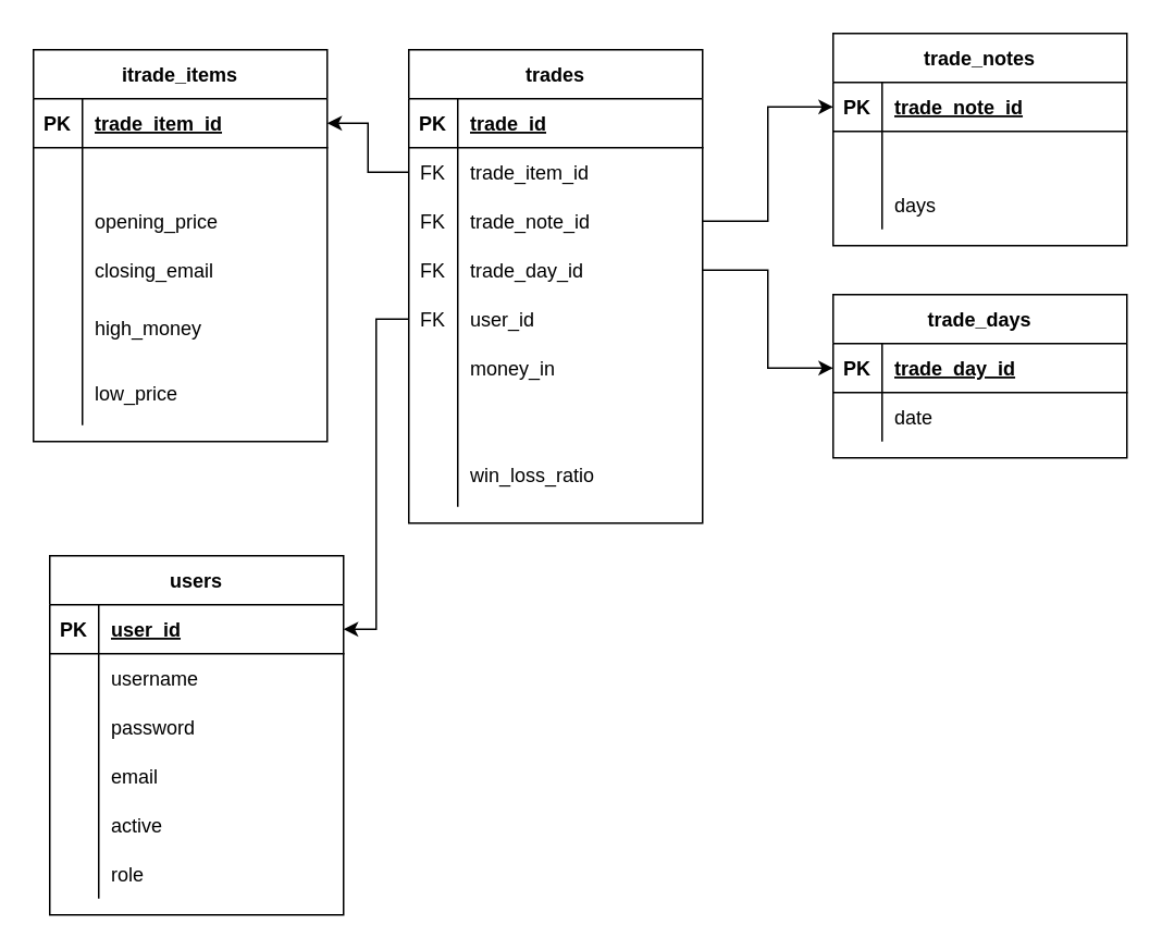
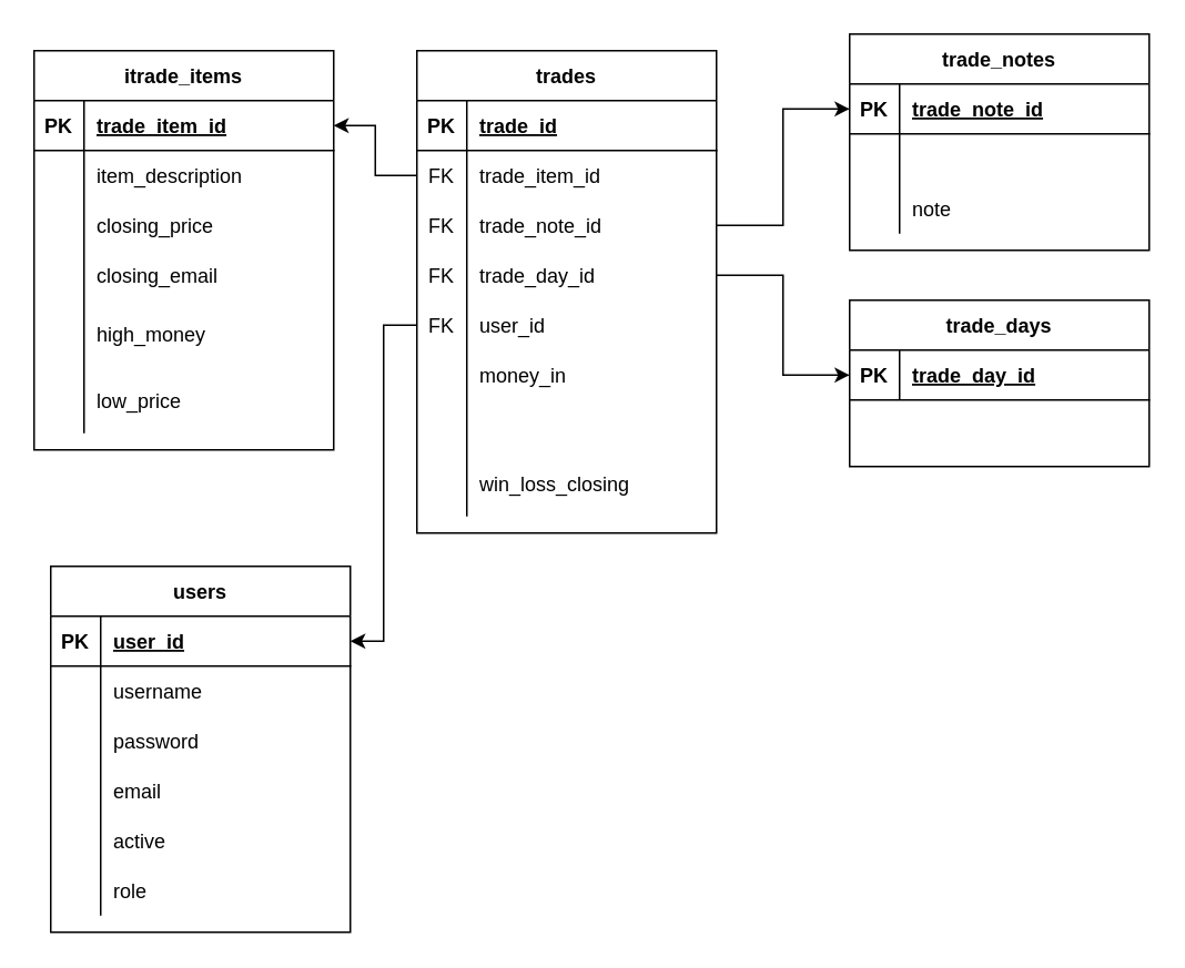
+ <mxCell id="9" value="item_description" style="shape=partialRectangle;connectable=0;fillColor=none;top=0;left=0;bottom=0;right=0;align=left;spacingLeft=6;overflow=hidden;" vertex="1" parent="7"><mxGeometry x="30" width="150" height="30" as="geometry" /></mxCell>
- <mxCell id="30" value="days" style="shape=partialRectangle;connectable=0;fillColor=none;top=0;left=0;bottom=0;right=0;align=left;spacingLeft=6;overflow=hidden;" vertex="1" parent="28"><mxGeometry x="30" width="150" height="30" as="geometry" /></mxCell>
+ <mxCell id="30" value="note" style="shape=partialRectangle;connectable=0;fillColor=none;top=0;left=0;bottom=0;right=0;align=left;spacingLeft=6;overflow=hidden;" vertex="1" parent="28"><mxGeometry x="30" width="150" height="30" as="geometry" /></mxCell>
- <mxCell id="12" value="opening_price" style="shape=partialRectangle;connectable=0;fillColor=none;top=0;left=0;bottom=0;right=0;align=left;spacingLeft=6;overflow=hidden;" vertex="1" parent="10"><mxGeometry x="30" width="150" height="30" as="geometry" /></mxCell>
+ <mxCell id="12" value="closing_price" style="shape=partialRectangle;connectable=0;fillColor=none;top=0;left=0;bottom=0;right=0;align=left;spacingLeft=6;overflow=hidden;" vertex="1" parent="10"><mxGeometry x="30" width="150" height="30" as="geometry" /></mxCell>
- <mxCell id="38" value="date" style="shape=partialRectangle;connectable=0;fillColor=none;top=0;left=0;bottom=0;right=0;align=left;spacingLeft=6;overflow=hidden;" vertex="1" parent="36"><mxGeometry x="30" width="150" height="30" as="geometry" /></mxCell>
- <mxCell id="63" value="win_loss_ratio" style="shape=partialRectangle;connectable=0;fillColor=none;top=0;left=0;bottom=0;right=0;align=left;spacingLeft=6;overflow=hidden;" vertex="1" parent="61"><mxGeometry x="30" width="150" height="40" as="geometry" /></mxCell>
+ <mxCell id="63" value="win_loss_closing" style="shape=partialRectangle;connectable=0;fillColor=none;top=0;left=0;bottom=0;right=0;align=left;spacingLeft=6;overflow=hidden;" vertex="1" parent="61"><mxGeometry x="30" width="150" height="40" as="geometry" /></mxCell>
